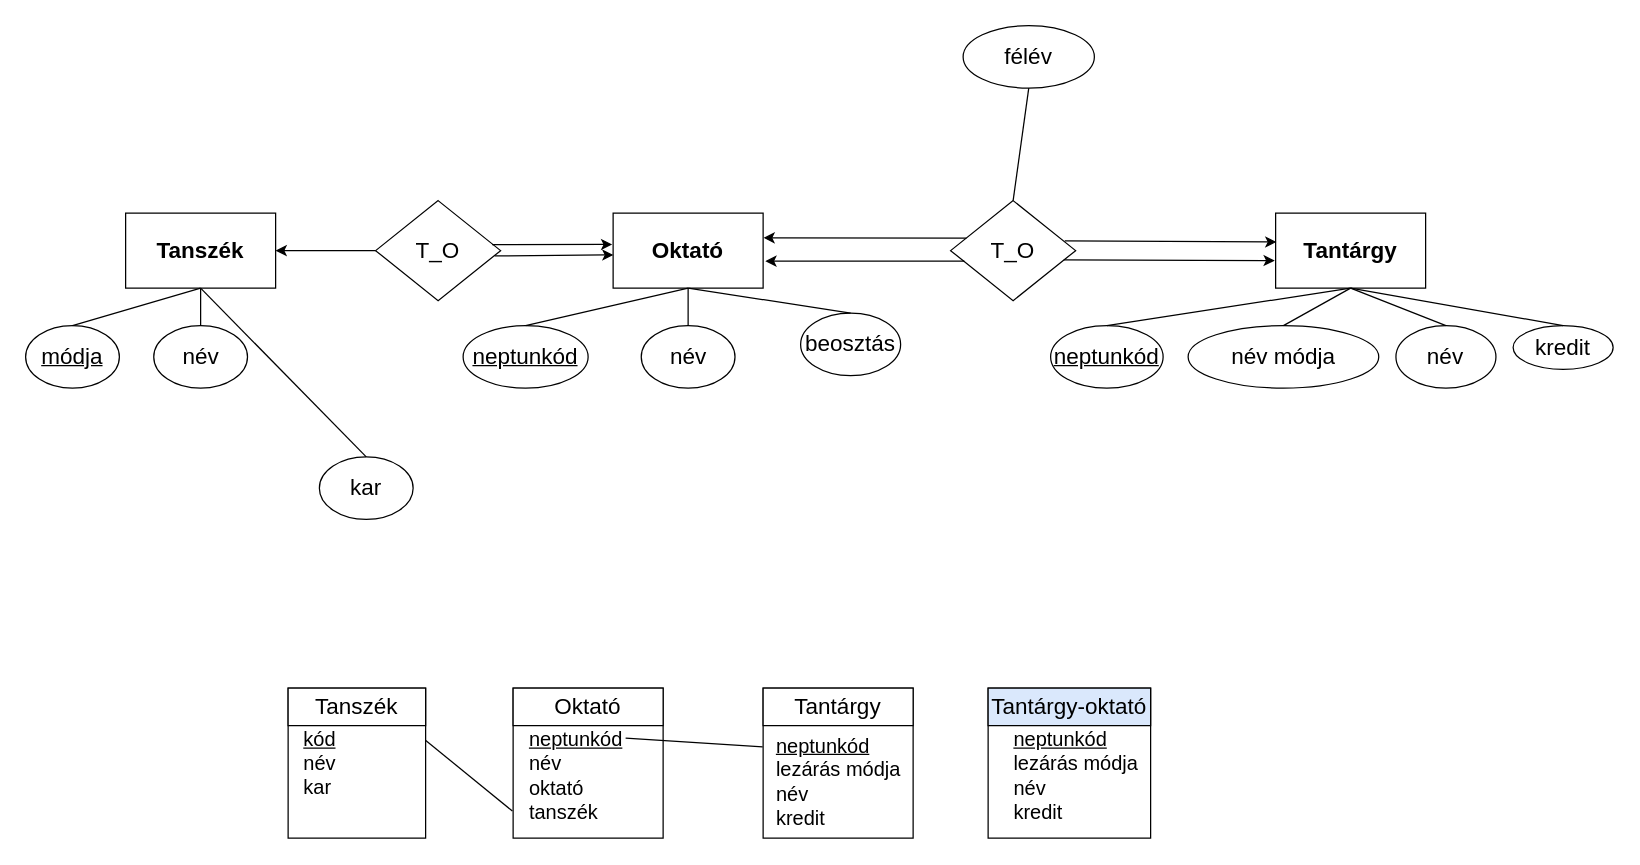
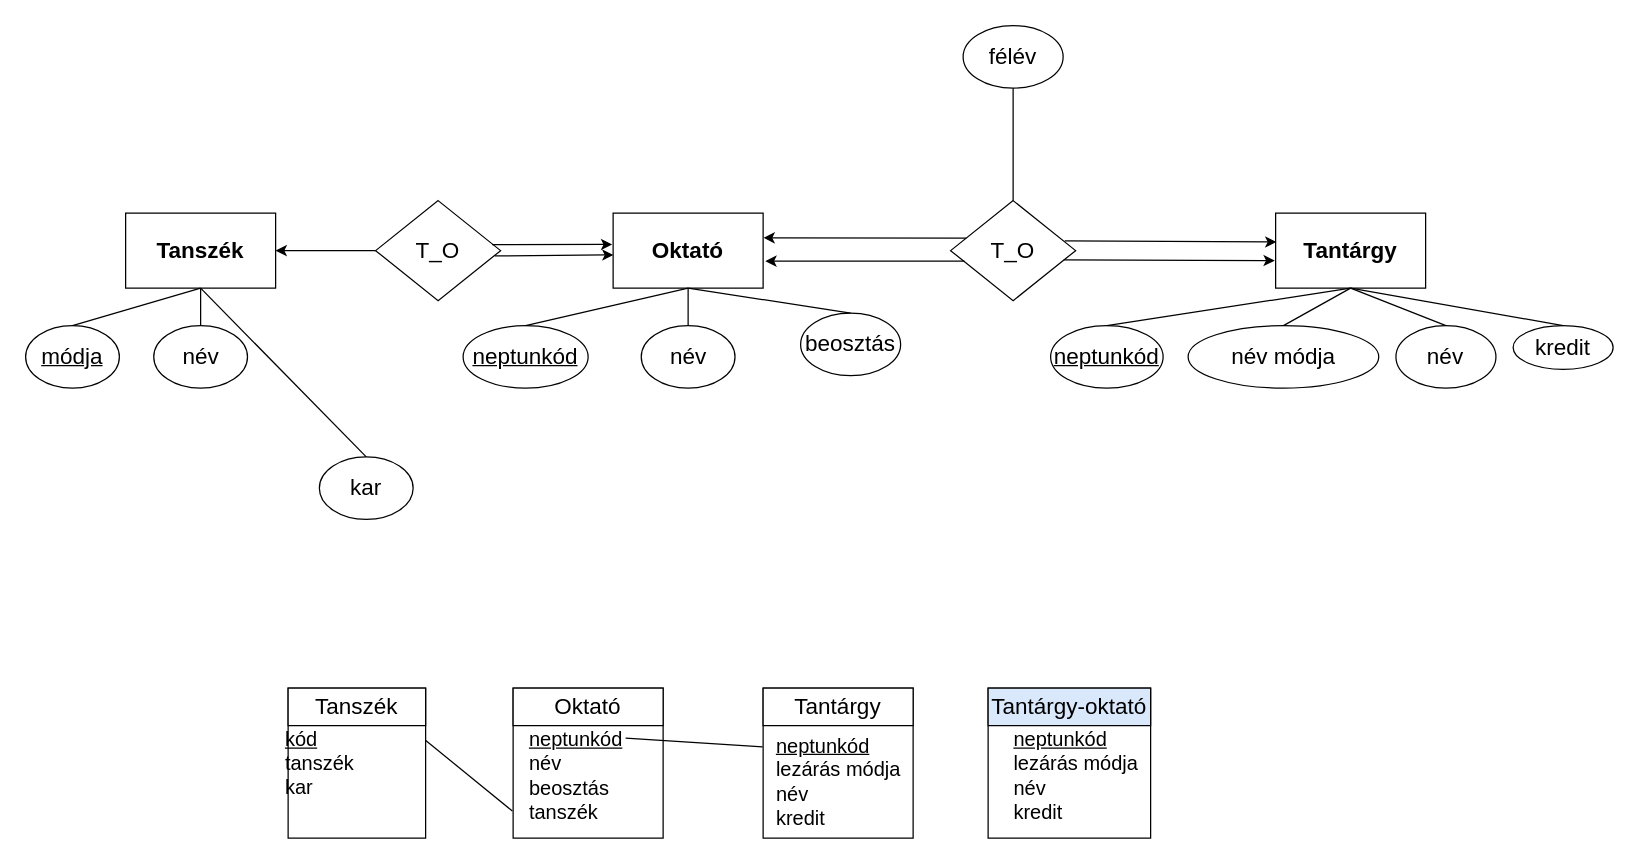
- <mxCell id="33" value="félév" style="ellipse;whiteSpace=wrap;html=1;fontSize=18;" vertex="1" parent="1"><mxGeometry x="770" y="20" width="105" height="50" as="geometry" /></mxCell>
+ <mxCell id="33" value="félév" style="ellipse;whiteSpace=wrap;html=1;fontSize=18;" vertex="1" parent="1"><mxGeometry x="770" y="20" width="80" height="50" as="geometry" /></mxCell>
- <mxCell id="40" value="&lt;div style=&quot;text-align: left; font-size: 16px;&quot;&gt;&lt;u&gt;kód&lt;/u&gt;&lt;br&gt;név&lt;br&gt;kar&lt;/div&gt;" style="text;html=1;align=center;verticalAlign=middle;resizable=0;points=[];autosize=1;strokeColor=none;fillColor=none;fontSize=15;" vertex="1" parent="1"><mxGeometry x="230" y="575" width="50" height="70" as="geometry" /></mxCell>
+ <mxCell id="40" value="&lt;div style=&quot;text-align: left; font-size: 16px;&quot;&gt;&lt;u&gt;kód&lt;/u&gt;&lt;br&gt;tanszék&lt;br&gt;kar&lt;/div&gt;" style="text;html=1;align=center;verticalAlign=middle;resizable=0;points=[];autosize=1;strokeColor=none;fillColor=none;fontSize=15;" vertex="1" parent="1"><mxGeometry x="230" y="575" width="50" height="70" as="geometry" /></mxCell>
- <mxCell id="37" value="&lt;div style=&quot;text-align: left; font-size: 16px;&quot;&gt;&lt;span style=&quot;background-color: initial;&quot;&gt;&lt;font style=&quot;font-size: 16px;&quot;&gt;&lt;u&gt;neptunkód&lt;/u&gt;&lt;/font&gt;&lt;/span&gt;&lt;/div&gt;&lt;font style=&quot;font-size: 16px;&quot;&gt;&lt;div style=&quot;text-align: left;&quot;&gt;&lt;span style=&quot;background-color: initial;&quot;&gt;név&lt;/span&gt;&lt;/div&gt;&lt;div style=&quot;text-align: left;&quot;&gt;&lt;span style=&quot;background-color: initial;&quot;&gt;oktató&lt;/span&gt;&lt;/div&gt;&lt;div style=&quot;text-align: left;&quot;&gt;&lt;span style=&quot;background-color: initial;&quot;&gt;tanszék&lt;/span&gt;&lt;/div&gt;&lt;/font&gt;" style="text;html=1;align=center;verticalAlign=middle;resizable=0;points=[];autosize=1;strokeColor=none;fillColor=none;fontSize=15;" vertex="1" parent="1"><mxGeometry x="410" y="575" width="100" height="90" as="geometry" /></mxCell>
+ <mxCell id="37" value="&lt;div style=&quot;text-align: left; font-size: 16px;&quot;&gt;&lt;span style=&quot;background-color: initial;&quot;&gt;&lt;font style=&quot;font-size: 16px;&quot;&gt;&lt;u&gt;neptunkód&lt;/u&gt;&lt;/font&gt;&lt;/span&gt;&lt;/div&gt;&lt;font style=&quot;font-size: 16px;&quot;&gt;&lt;div style=&quot;text-align: left;&quot;&gt;&lt;span style=&quot;background-color: initial;&quot;&gt;név&lt;/span&gt;&lt;/div&gt;&lt;div style=&quot;text-align: left;&quot;&gt;&lt;span style=&quot;background-color: initial;&quot;&gt;beosztás&lt;/span&gt;&lt;/div&gt;&lt;div style=&quot;text-align: left;&quot;&gt;&lt;span style=&quot;background-color: initial;&quot;&gt;tanszék&lt;/span&gt;&lt;/div&gt;&lt;/font&gt;" style="text;html=1;align=center;verticalAlign=middle;resizable=0;points=[];autosize=1;strokeColor=none;fillColor=none;fontSize=15;" vertex="1" parent="1"><mxGeometry x="410" y="575" width="100" height="90" as="geometry" /></mxCell>
